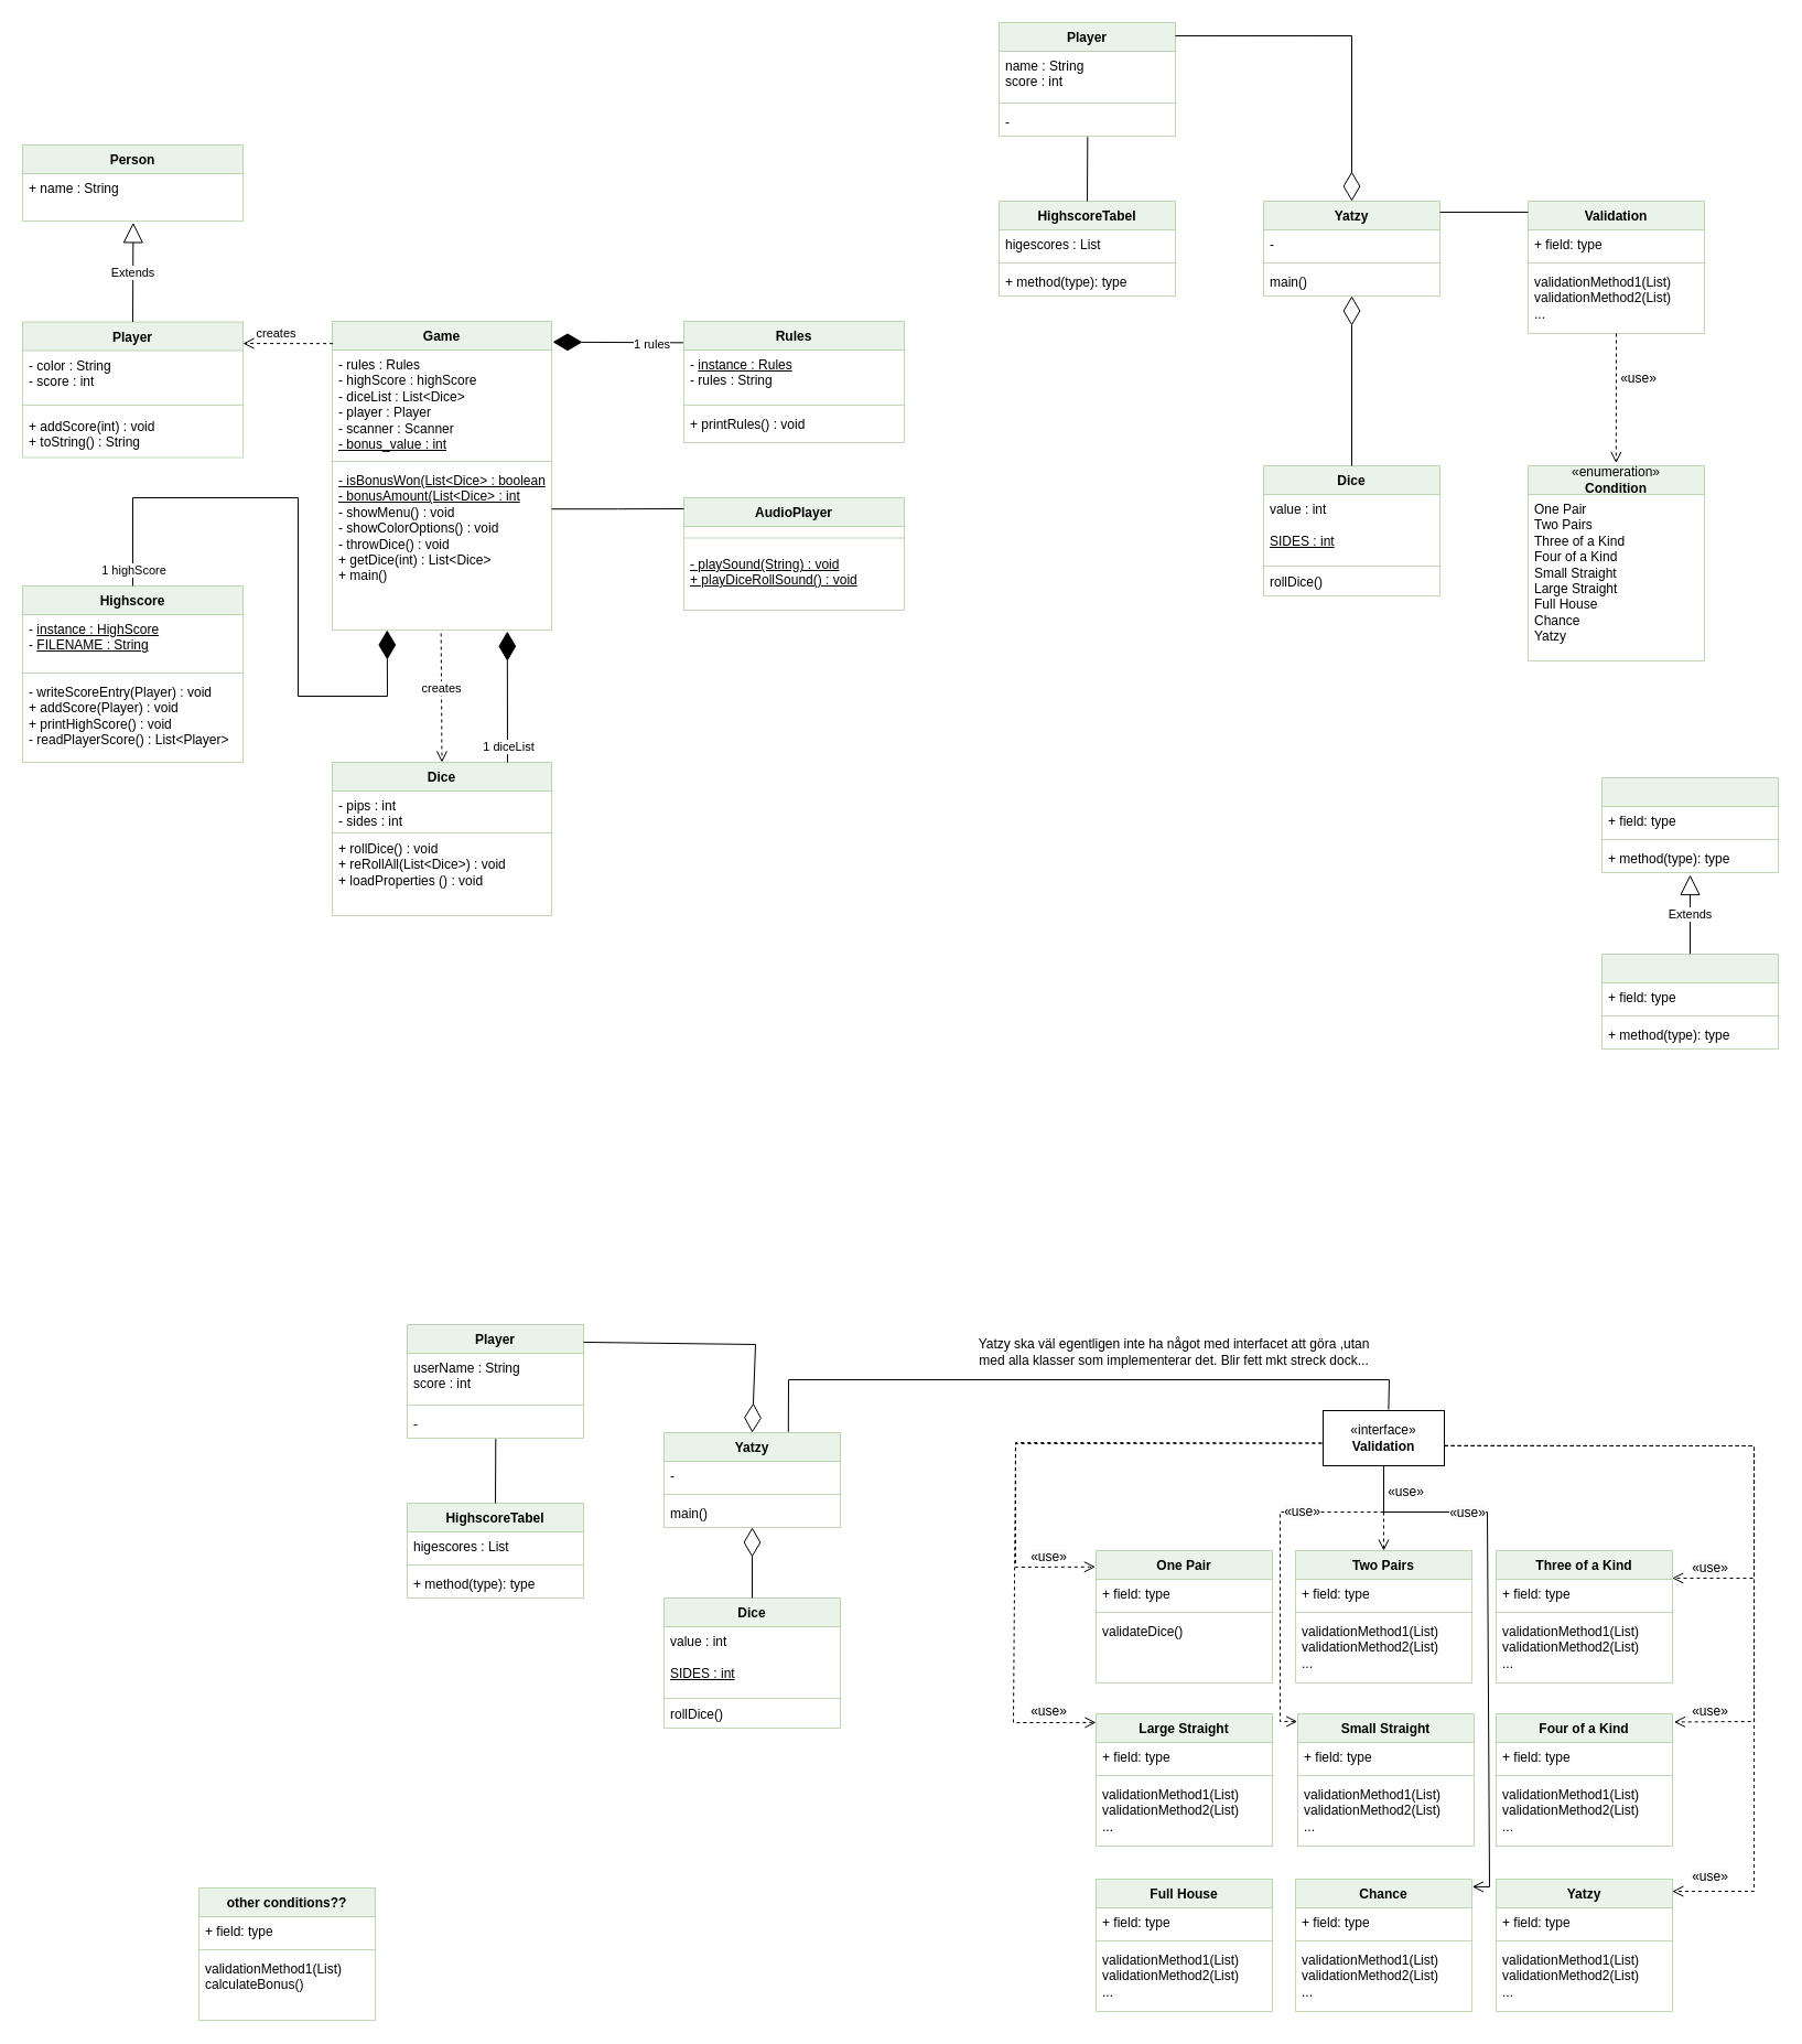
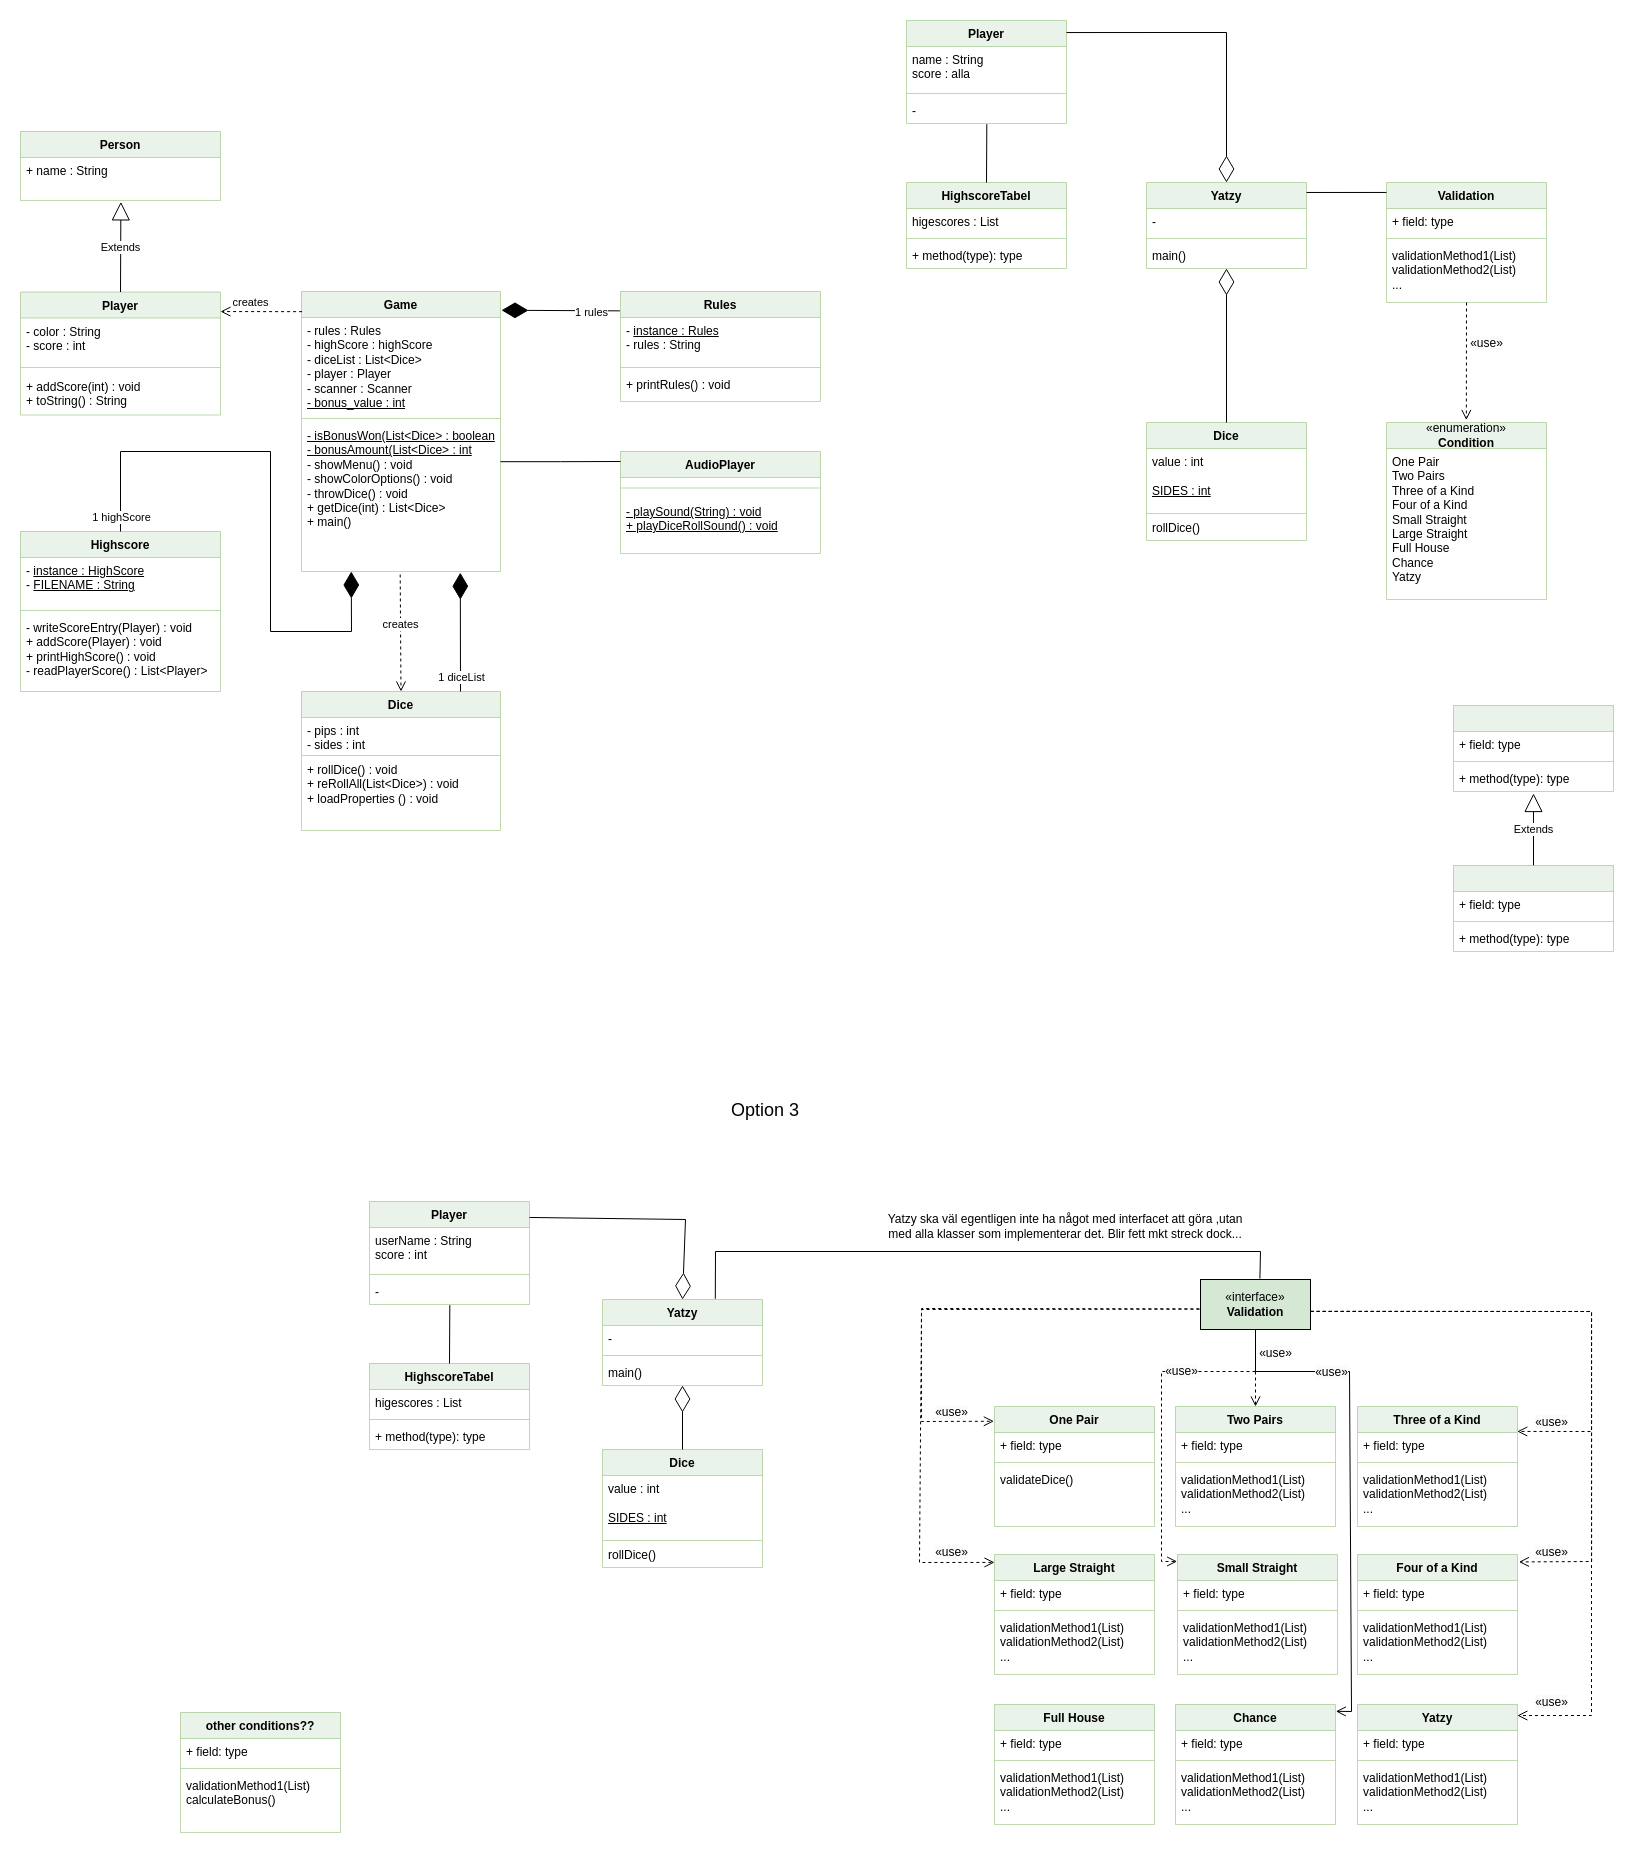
- <mxCell id="7" value="name : String&lt;div&gt;score : int&lt;/div&gt;" style="text;strokeColor=none;fillColor=none;align=left;verticalAlign=top;spacingLeft=4;spacingRight=4;overflow=hidden;rotatable=0;points=[[0,0.5],[1,0.5]];portConstraint=eastwest;whiteSpace=wrap;html=1;" parent="6" vertex="1"><mxGeometry y="26" width="160" height="43" as="geometry" /></mxCell>
+ <mxCell id="7" value="name : String&lt;div&gt;score : alla&lt;/div&gt;" style="text;strokeColor=none;fillColor=none;align=left;verticalAlign=top;spacingLeft=4;spacingRight=4;overflow=hidden;rotatable=0;points=[[0,0.5],[1,0.5]];portConstraint=eastwest;whiteSpace=wrap;html=1;" parent="6" vertex="1"><mxGeometry y="26" width="160" height="43" as="geometry" /></mxCell>
+ <mxCell id="118" value="&lt;font style=&quot;font-size: 18px;&quot;&gt;Option 3&lt;/font&gt;" style="text;html=1;align=center;verticalAlign=middle;whiteSpace=wrap;rounded=0;" parent="1" vertex="1"><mxGeometry x="708" y="1095" width="114" height="30" as="geometry" /></mxCell>
- <mxCell id="80" value="«interface»&lt;br&gt;&lt;b&gt;Validation&lt;br&gt;&lt;/b&gt;" style="html=1;whiteSpace=wrap;" parent="1" vertex="1"><mxGeometry x="1200" y="1279" width="110" height="50" as="geometry" /></mxCell>
+ <mxCell id="80" value="«interface»&lt;br&gt;&lt;b&gt;Validation&lt;br&gt;&lt;/b&gt;" style="html=1;whiteSpace=wrap;fillColor=#d5e8d4;" parent="1" vertex="1"><mxGeometry x="1200" y="1279" width="110" height="50" as="geometry" /></mxCell>
